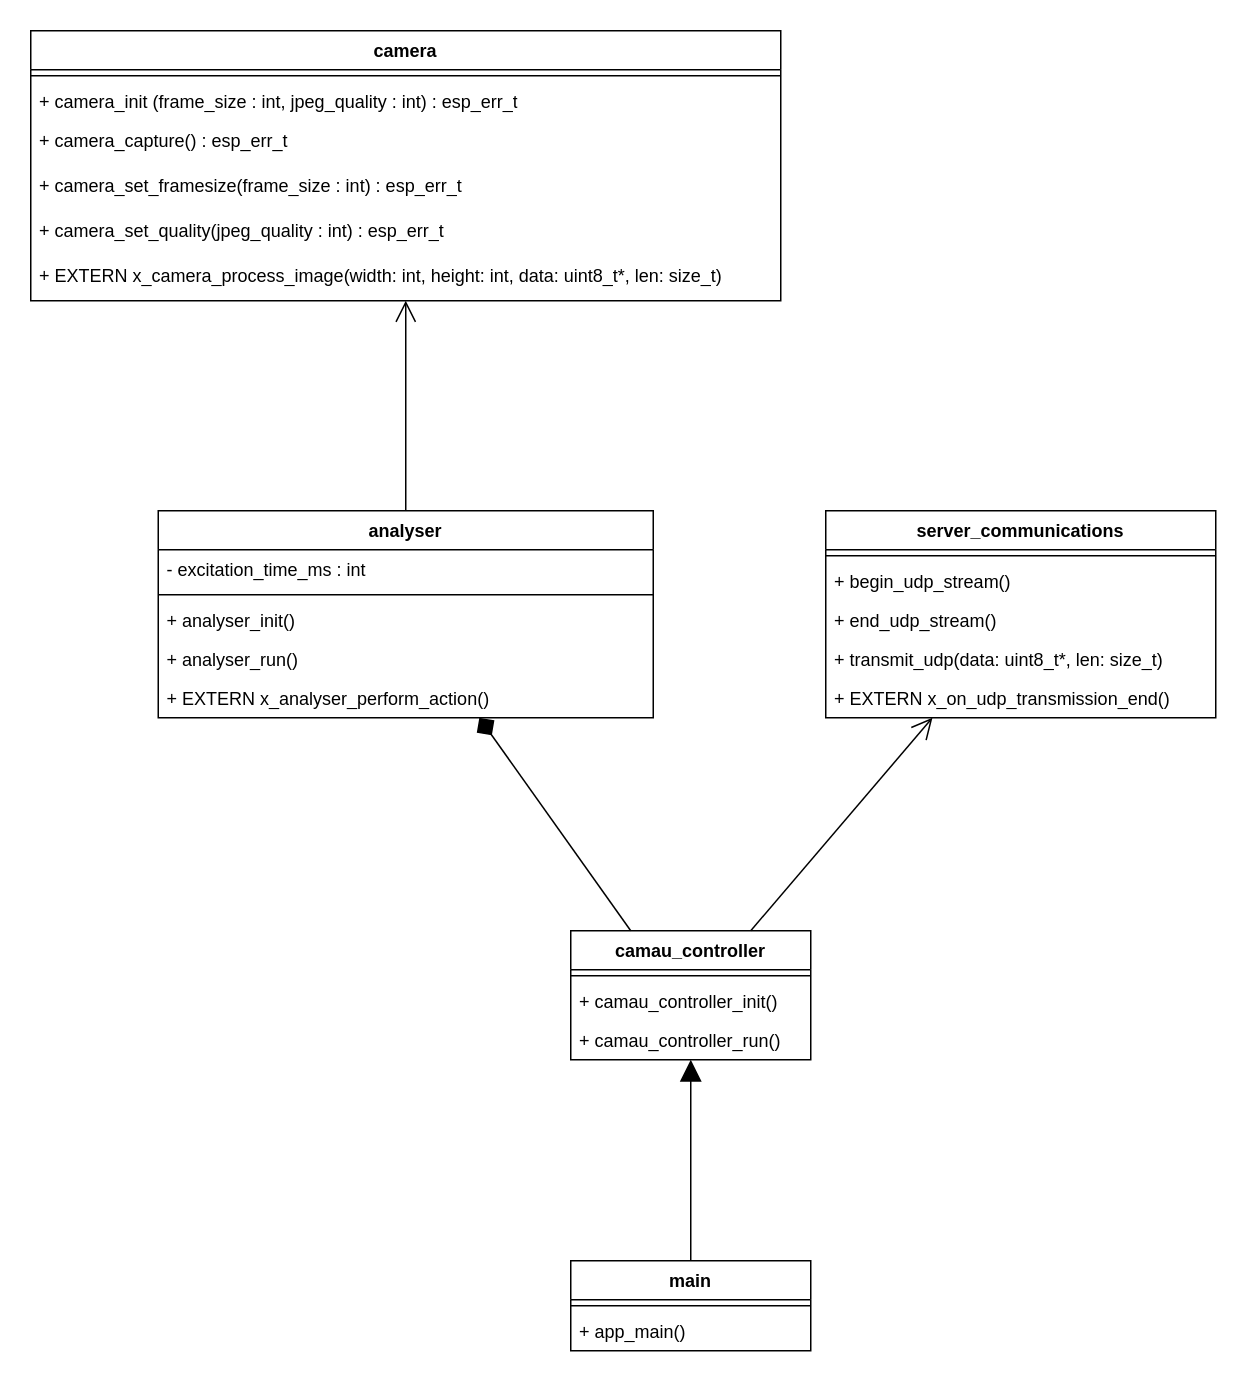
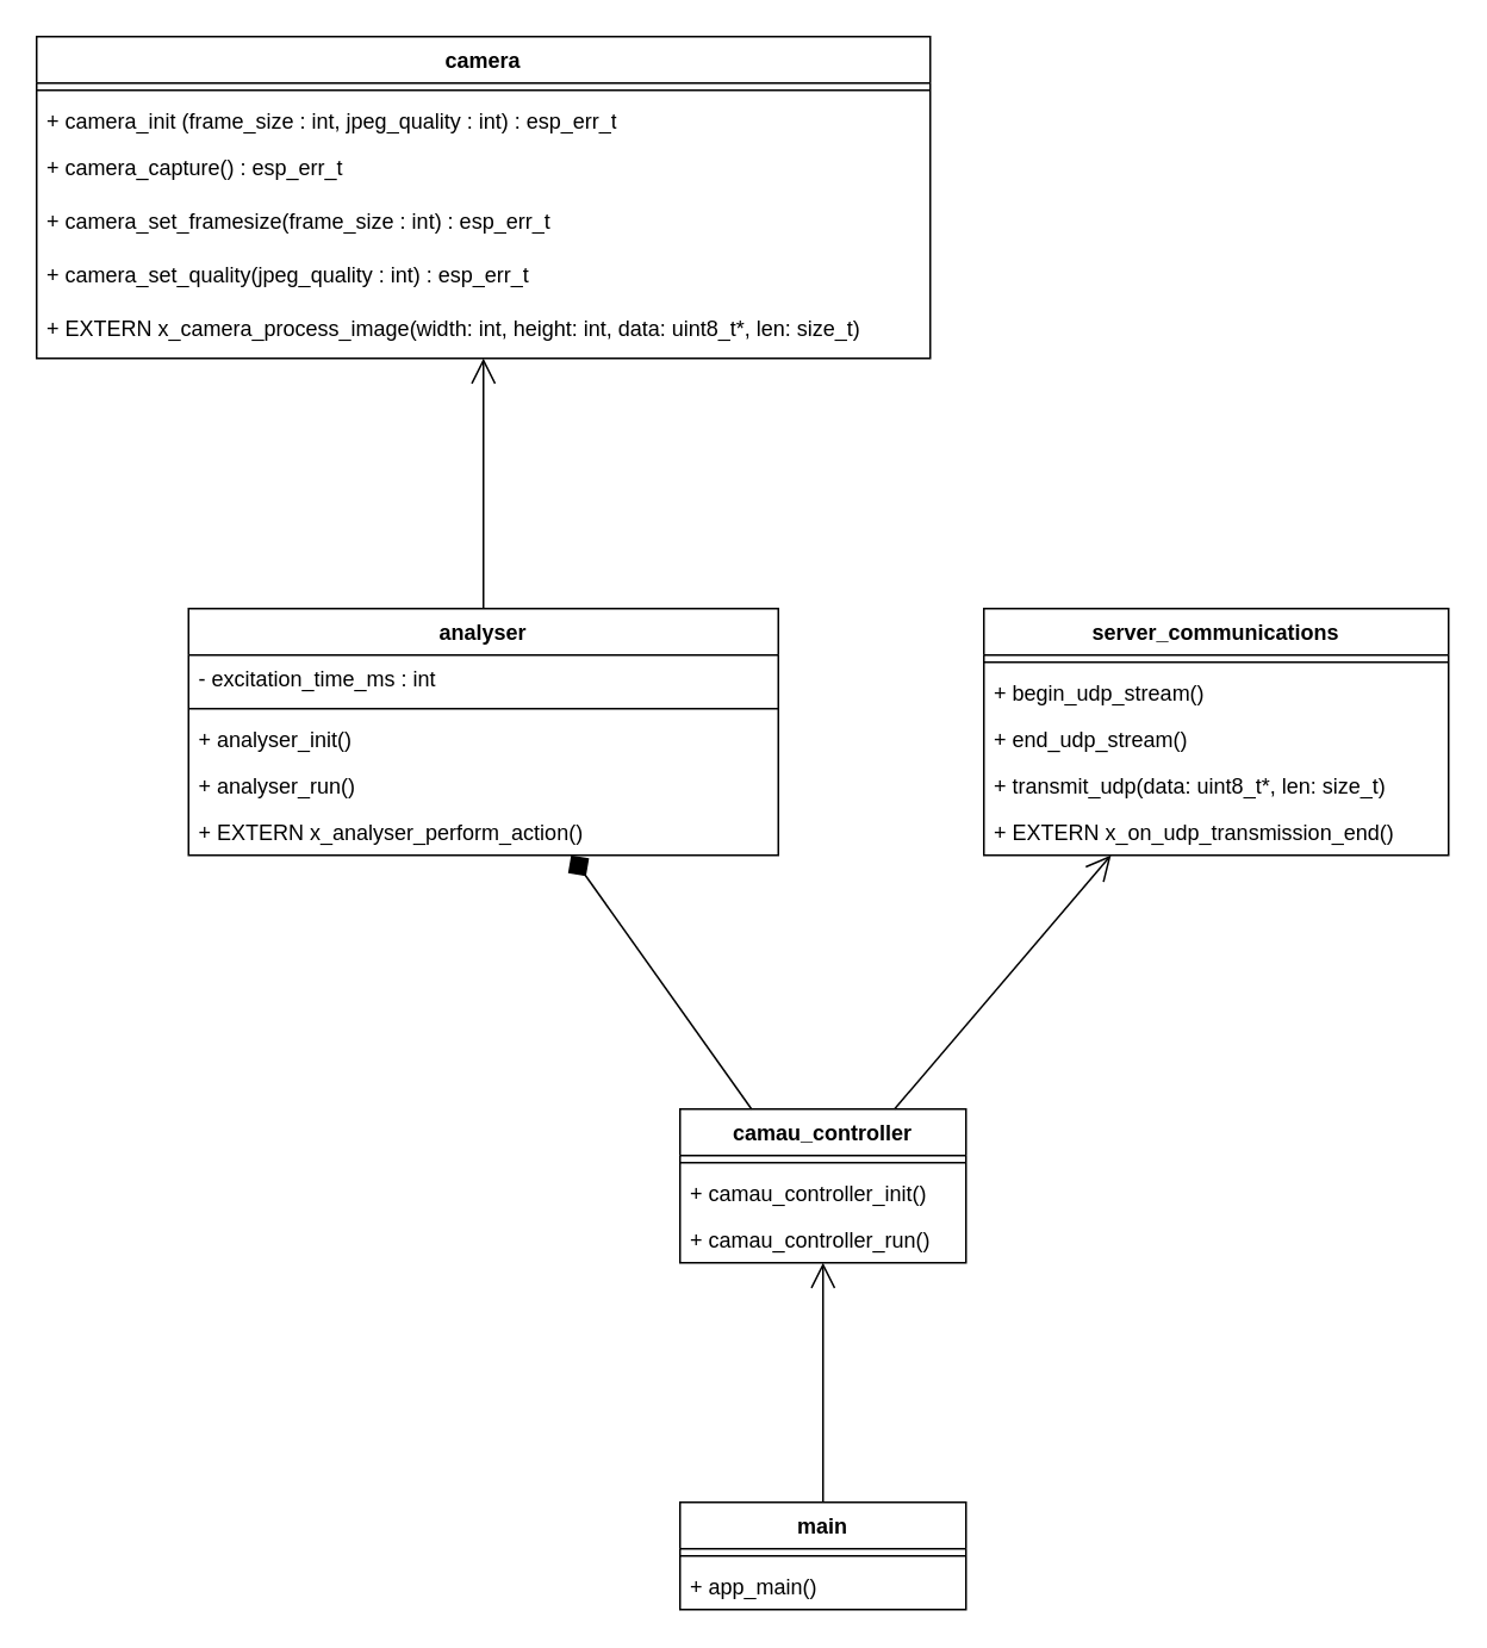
- <mxCell id="29" value="" style="endArrow=block;endFill=1;endSize=12;html=1;rounded=0;exitX=0.5;exitY=0;exitDx=0;exitDy=0;" edge="1" parent="1" source="26" target="22"><mxGeometry width="160" relative="1" as="geometry"><mxPoint x="400" y="790" as="sourcePoint" /><mxPoint x="530" y="710" as="targetPoint" /></mxGeometry></mxCell>
+ <mxCell id="29" value="" style="endArrow=open;endFill=1;endSize=12;html=1;rounded=0;exitX=0.5;exitY=0;exitDx=0;exitDy=0;" edge="1" parent="1" source="26" target="22"><mxGeometry width="160" relative="1" as="geometry"><mxPoint x="400" y="790" as="sourcePoint" /><mxPoint x="530" y="710" as="targetPoint" /></mxGeometry></mxCell>
